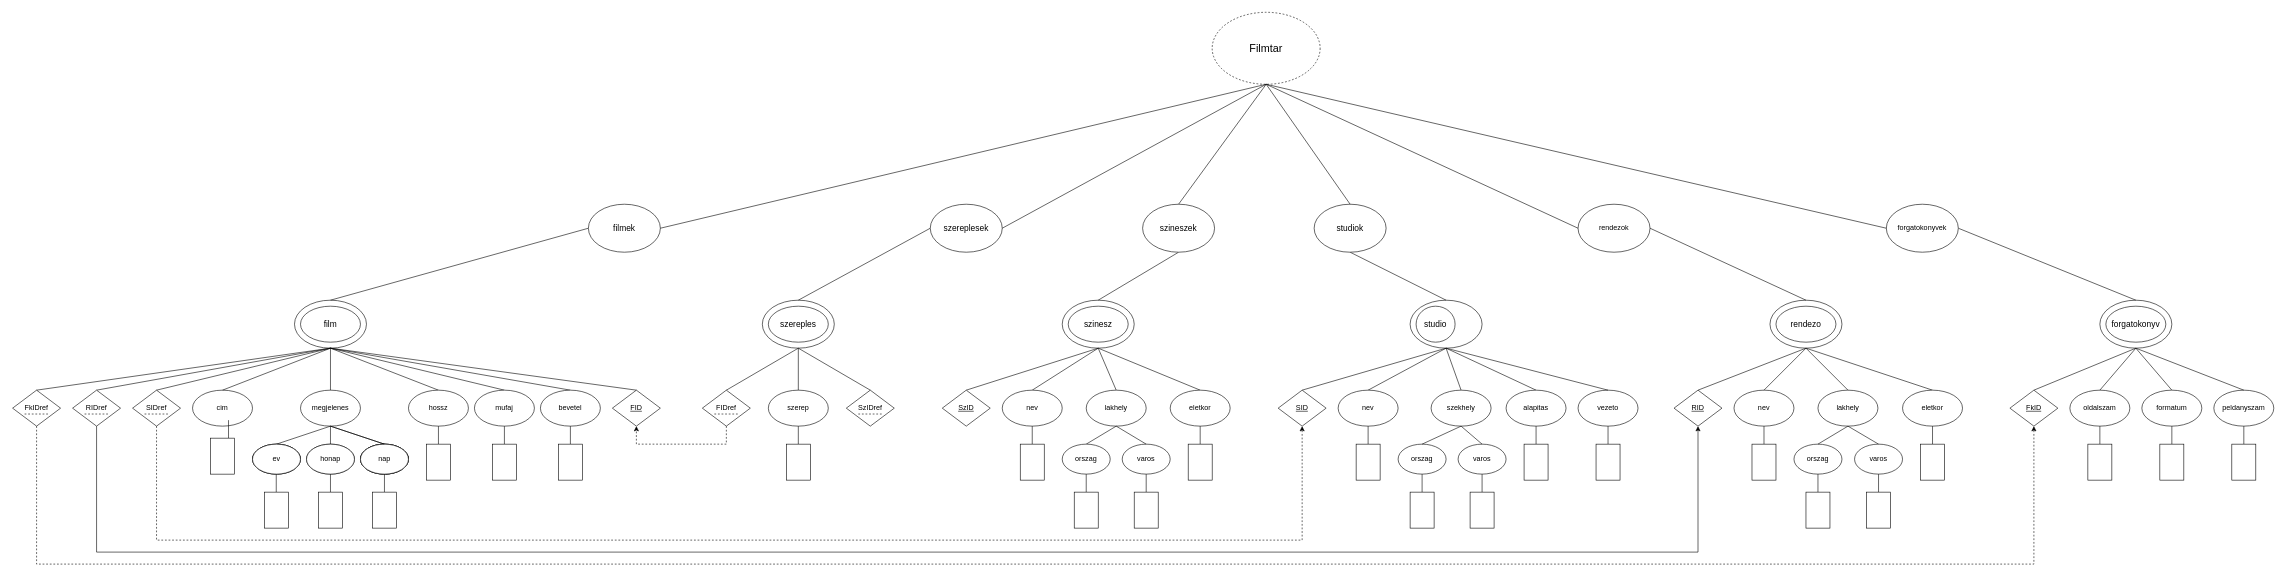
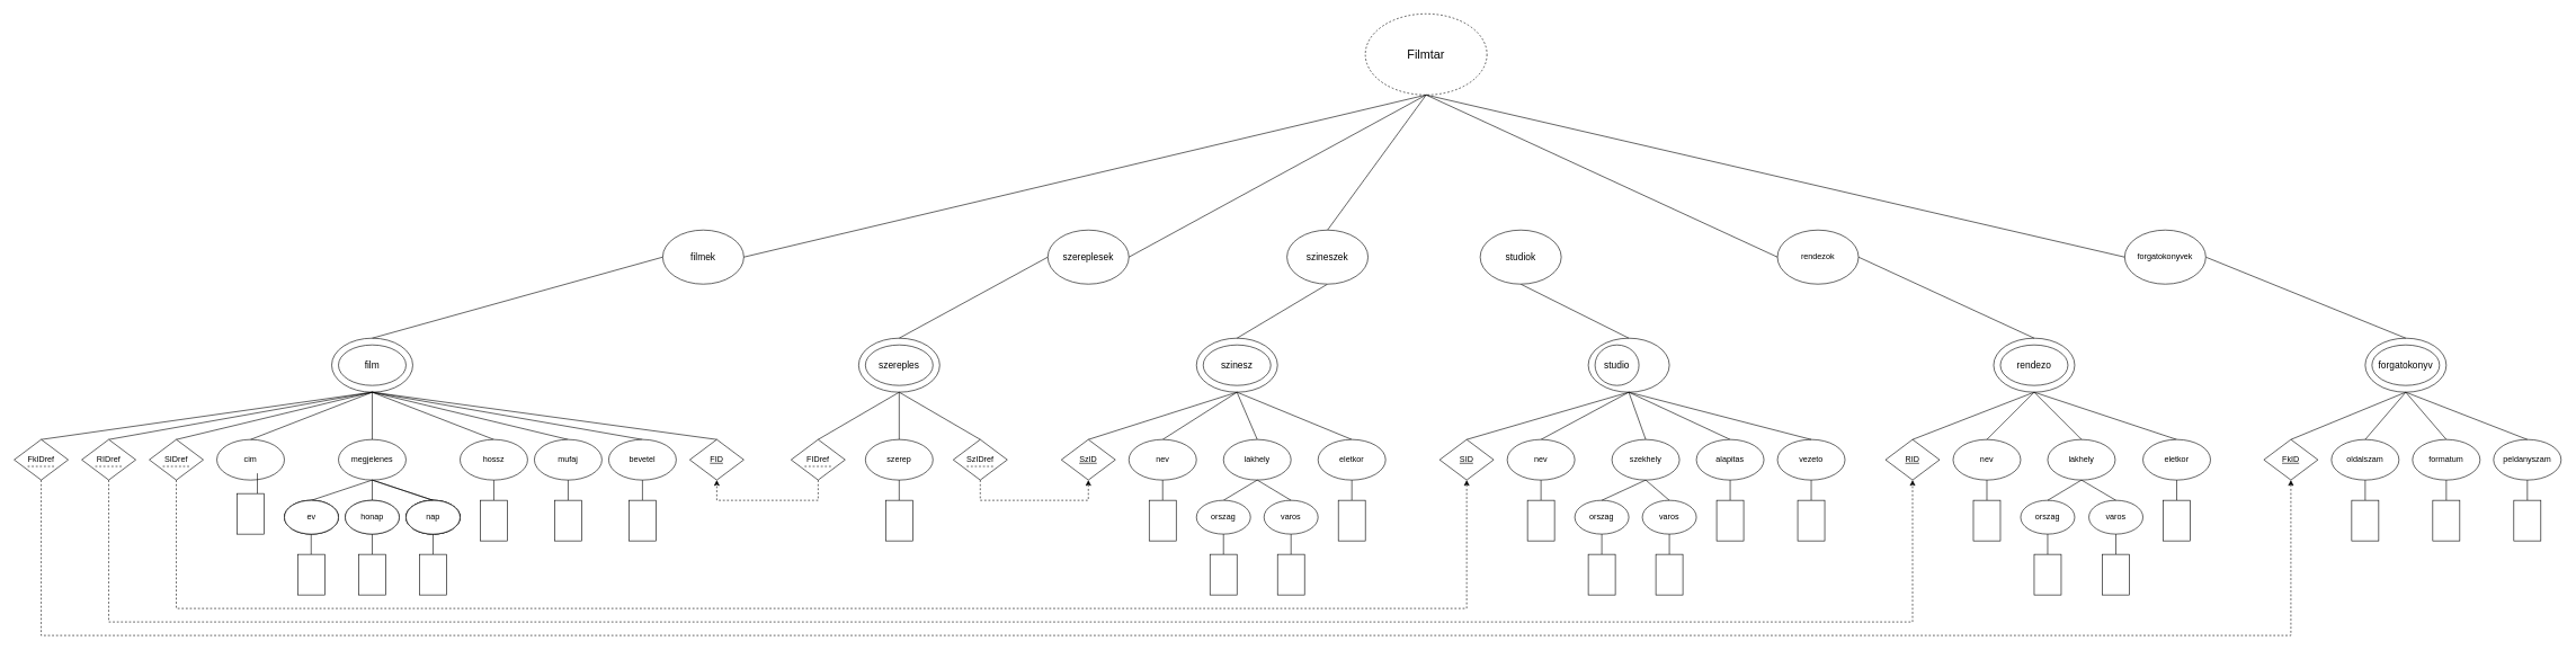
- <mxCell id="123" value="" style="endArrow=none;html=1;rounded=0;fontSize=14;exitX=0.5;exitY=0;exitDx=0;exitDy=0;entryX=0.5;entryY=1;entryDx=0;entryDy=0;" edge="1" parent="1" source="119" target="3"><mxGeometry width="50" height="50" relative="1" as="geometry"><mxPoint x="1310" y="320" as="sourcePoint" /><mxPoint x="1360" y="270" as="targetPoint" /></mxGeometry></mxCell>
+ <mxCell id="71" style="edgeStyle=orthogonalEdgeStyle;rounded=0;orthogonalLoop=1;jettySize=auto;html=1;dashed=1;exitX=0.5;exitY=1;exitDx=0;exitDy=0;entryX=0.5;entryY=1;entryDx=0;entryDy=0;" parent="1" source="72" target="46" edge="1"><mxGeometry relative="1" as="geometry"><Array as="points"><mxPoint x="1450" y="740" /><mxPoint x="1610" y="740" /></Array><mxPoint x="1990" y="730" as="targetPoint" /></mxGeometry></mxCell>
- <mxCell id="75" style="edgeStyle=orthogonalEdgeStyle;rounded=0;orthogonalLoop=1;jettySize=auto;html=1;dashed=0;exitX=0.5;exitY=1;exitDx=0;exitDy=0;entryX=0.5;entryY=1;entryDx=0;entryDy=0;" parent="1" source="110" edge="1" target="19"><mxGeometry relative="1" as="geometry"><mxPoint x="2620" y="850" as="sourcePoint" /><mxPoint x="2914.815" y="720" as="targetPoint" /><Array as="points"><mxPoint x="160" y="920" /><mxPoint x="2830" y="920" /></Array></mxGeometry></mxCell>
+ <mxCell id="75" style="edgeStyle=orthogonalEdgeStyle;rounded=0;orthogonalLoop=1;jettySize=auto;html=1;dashed=1;exitX=0.5;exitY=1;exitDx=0;exitDy=0;entryX=0.5;entryY=1;entryDx=0;entryDy=0;" parent="1" source="110" edge="1" target="19"><mxGeometry relative="1" as="geometry"><mxPoint x="2620" y="850" as="sourcePoint" /><mxPoint x="2914.815" y="720" as="targetPoint" /><Array as="points"><mxPoint x="160" y="920" /><mxPoint x="2830" y="920" /></Array></mxGeometry></mxCell>
